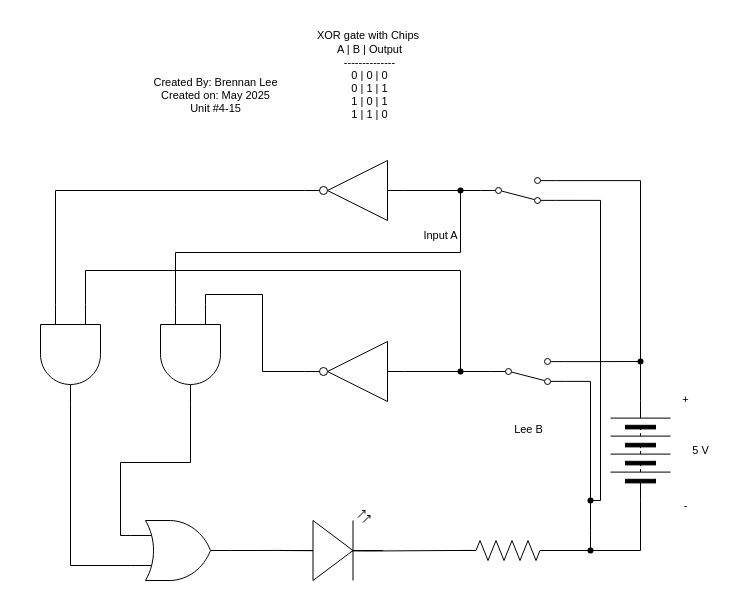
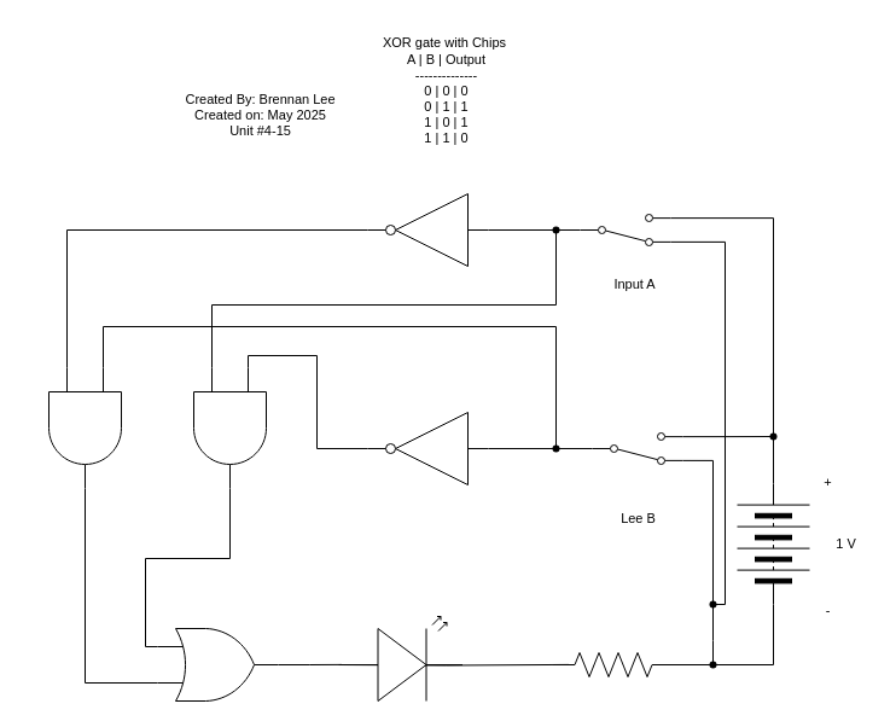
- <mxCell id="15" value="Input A" style="text;html=1;align=center;verticalAlign=middle;resizable=0;points=[];autosize=1;strokeColor=none;fillColor=none;fontFamily=Helvetica;fontSize=11;fontColor=default;labelBackgroundColor=default;" vertex="1" parent="1"><mxGeometry x="410" y="220" width="60" height="30" as="geometry" /></mxCell>
+ <mxCell id="15" value="Input A" style="text;html=1;align=center;verticalAlign=middle;resizable=0;points=[];autosize=1;strokeColor=none;fillColor=none;fontFamily=Helvetica;fontSize=11;fontColor=default;labelBackgroundColor=default;" vertex="1" parent="1"><mxGeometry x="495" y="220" width="60" height="30" as="geometry" /></mxCell>
- <mxCell id="7" value="5 V" style="text;html=1;align=center;verticalAlign=middle;resizable=0;points=[];autosize=1;strokeColor=none;fillColor=none;fontFamily=Helvetica;fontSize=11;fontColor=default;labelBackgroundColor=default;" vertex="1" parent="1"><mxGeometry x="680" y="435" width="40" height="30" as="geometry" /></mxCell>
+ <mxCell id="7" value="1 V" style="text;html=1;align=center;verticalAlign=middle;resizable=0;points=[];autosize=1;strokeColor=none;fillColor=none;fontFamily=Helvetica;fontSize=11;fontColor=default;labelBackgroundColor=default;" vertex="1" parent="1"><mxGeometry x="680" y="435" width="40" height="30" as="geometry" /></mxCell>
